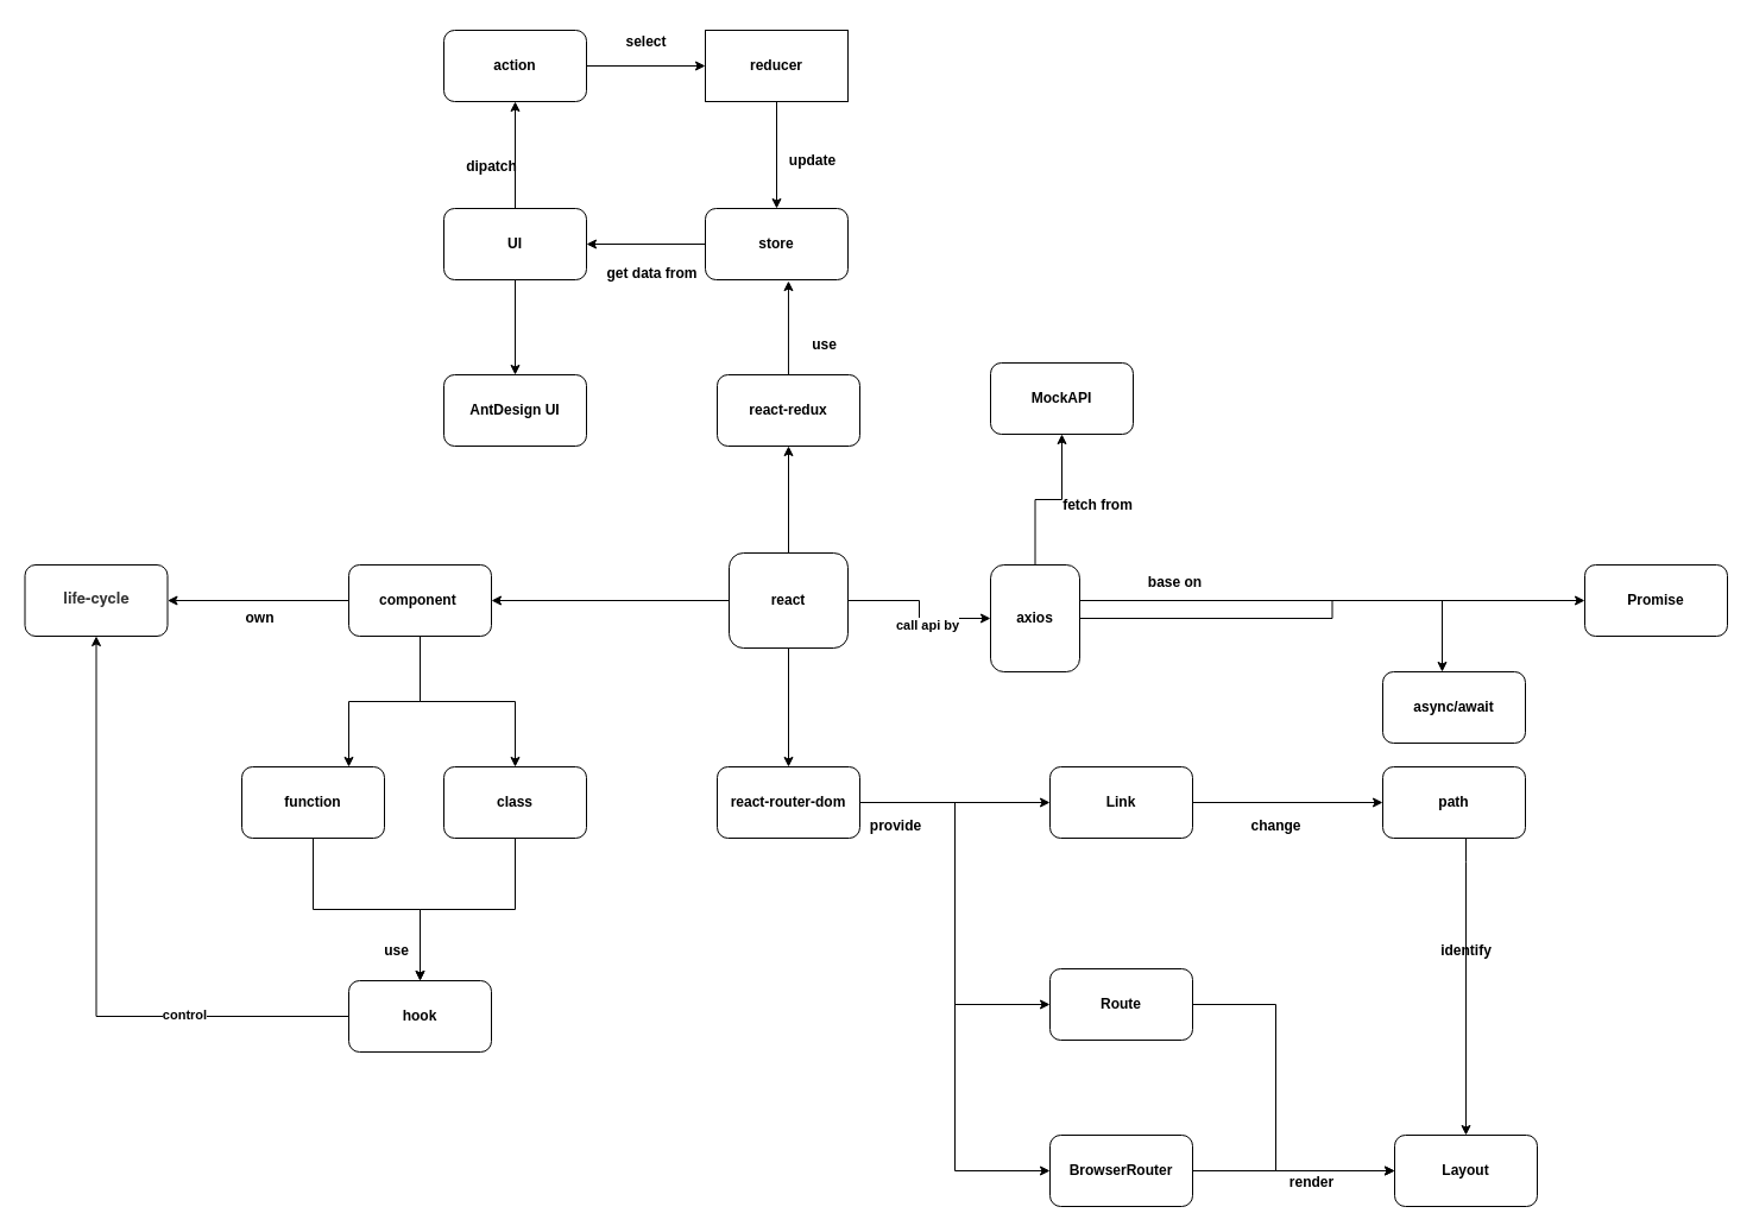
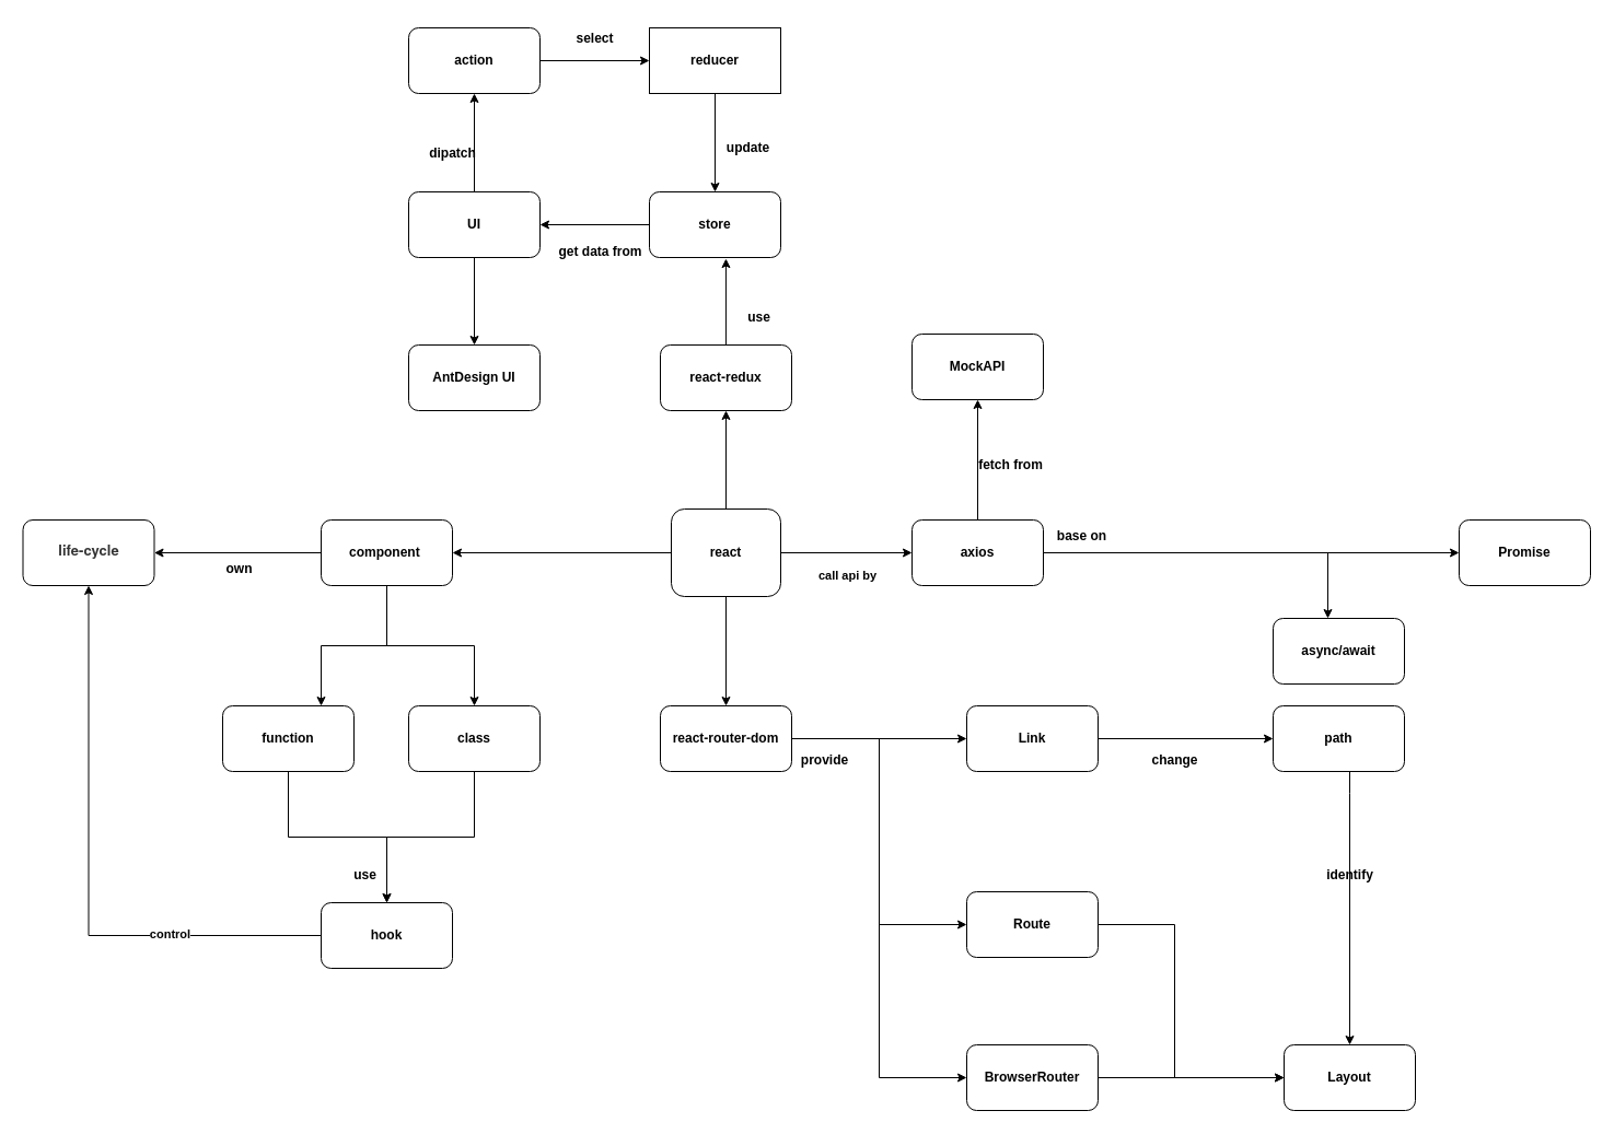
- <mxCell id="17" value="axios" style="rounded=1;whiteSpace=wrap;html=1;fontStyle=1" vertex="1" parent="1"><mxGeometry x="833" y="475" width="75" height="90" as="geometry" /></mxCell>
+ <mxCell id="17" value="axios" style="rounded=1;whiteSpace=wrap;html=1;fontStyle=1" vertex="1" parent="1"><mxGeometry x="833" y="475" width="120" height="60" as="geometry" /></mxCell>
- <mxCell id="63" value="render" style="text;html=1;align=center;verticalAlign=middle;resizable=0;points=[];autosize=1;strokeColor=none;fillColor=none;fontStyle=1" vertex="1" parent="1"><mxGeometry x="1073" y="980" width="60" height="30" as="geometry" /></mxCell>
